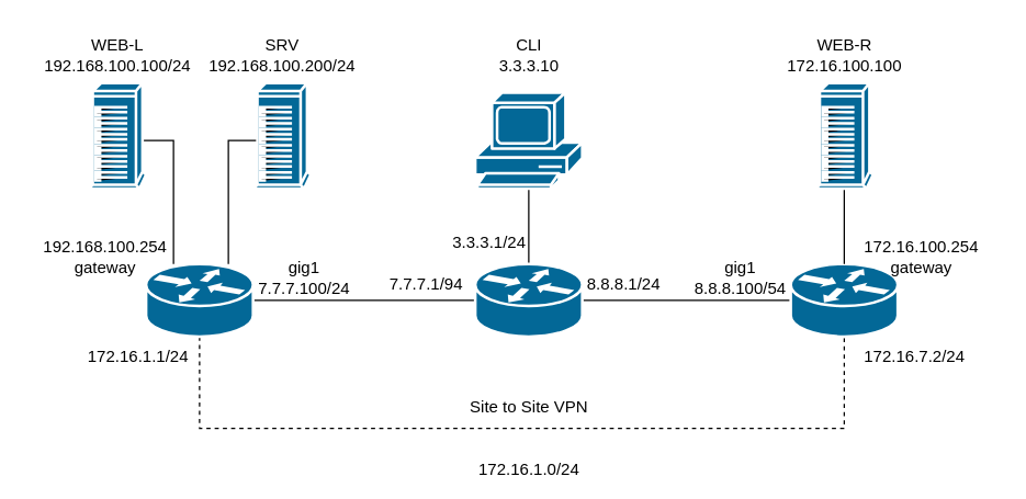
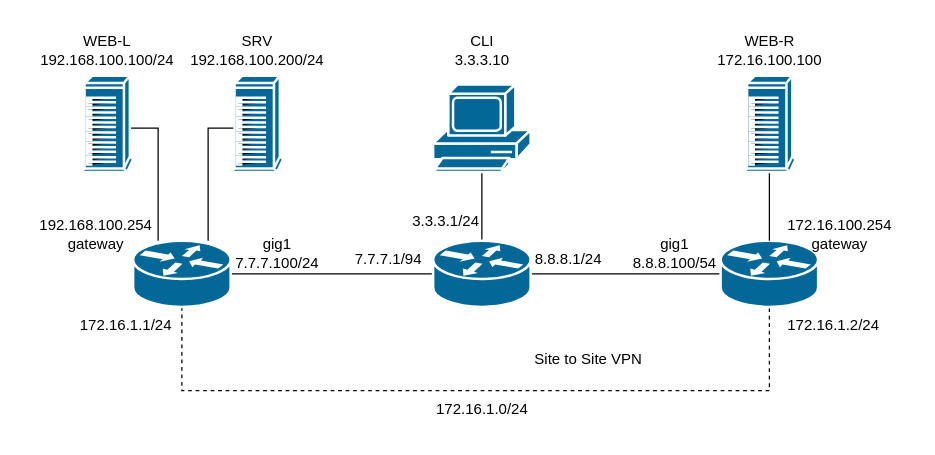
- <mxCell id="29" value="172.16.7.2/24" style="text;html=1;align=center;verticalAlign=middle;resizable=0;points=[];autosize=1;strokeColor=none;fillColor=none;" parent="1" vertex="1"><mxGeometry x="616" y="245" width="100" height="30" as="geometry" /></mxCell>
+ <mxCell id="29" value="172.16.1.2/24" style="text;html=1;align=center;verticalAlign=middle;resizable=0;points=[];autosize=1;strokeColor=none;fillColor=none;" parent="1" vertex="1"><mxGeometry x="616" y="245" width="100" height="30" as="geometry" /></mxCell>
- <mxCell id="27" value="Site to Site VPN" style="text;html=1;align=center;verticalAlign=middle;resizable=0;points=[];autosize=1;strokeColor=none;fillColor=none;" parent="1" vertex="1"><mxGeometry x="330" y="282" width="110" height="30" as="geometry" /></mxCell>
+ <mxCell id="27" value="Site to Site VPN" style="text;html=1;align=center;verticalAlign=middle;resizable=0;points=[];autosize=1;strokeColor=none;fillColor=none;" parent="1" vertex="1"><mxGeometry x="415" y="272" width="110" height="30" as="geometry" /></mxCell>
- <mxCell id="30" value="172.16.1.0/24" style="text;html=1;align=center;verticalAlign=middle;resizable=0;points=[];autosize=1;strokeColor=none;fillColor=none;" parent="1" vertex="1"><mxGeometry x="335" y="327" width="100" height="30" as="geometry" /></mxCell>
+ <mxCell id="30" value="172.16.1.0/24" style="text;html=1;align=center;verticalAlign=middle;resizable=0;points=[];autosize=1;strokeColor=none;fillColor=none;" parent="1" vertex="1"><mxGeometry x="335" y="312" width="100" height="30" as="geometry" /></mxCell>
